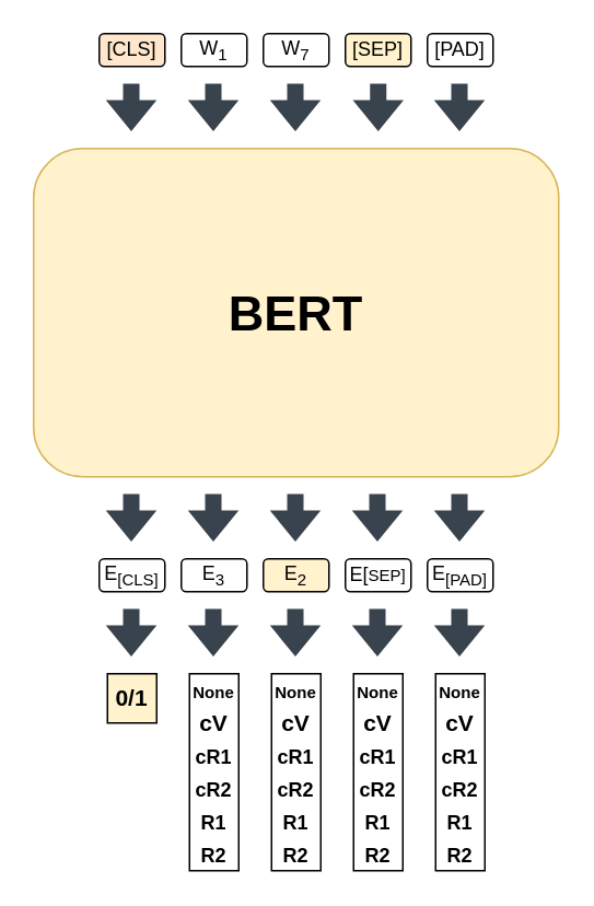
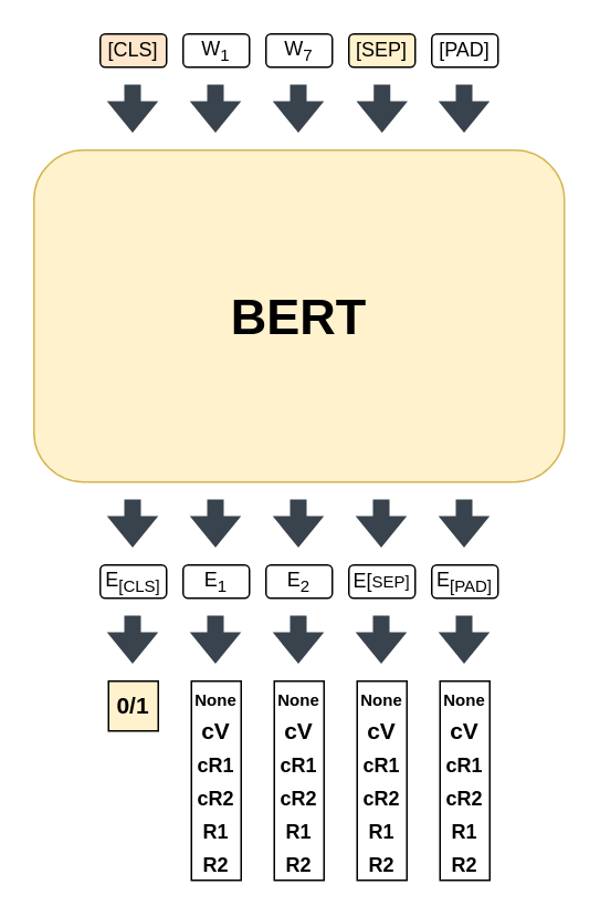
- <mxCell id="13" value="E&lt;sub&gt;3&lt;/sub&gt;" style="rounded=1;whiteSpace=wrap;html=1;" vertex="1" parent="1"><mxGeometry x="110" y="340" width="40" height="20" as="geometry" /></mxCell>
+ <mxCell id="13" value="E&lt;sub&gt;1&lt;/sub&gt;" style="rounded=1;whiteSpace=wrap;html=1;" vertex="1" parent="1"><mxGeometry x="110" y="340" width="40" height="20" as="geometry" /></mxCell>
- <mxCell id="14" value="E&lt;sub&gt;2&lt;br&gt;&lt;/sub&gt;" style="rounded=1;whiteSpace=wrap;html=1;fillColor=#fff2cc;" vertex="1" parent="1"><mxGeometry x="160" y="340" width="40" height="20" as="geometry" /></mxCell>
+ <mxCell id="14" value="E&lt;sub&gt;2&lt;br&gt;&lt;/sub&gt;" style="rounded=1;whiteSpace=wrap;html=1;" vertex="1" parent="1"><mxGeometry x="160" y="340" width="40" height="20" as="geometry" /></mxCell>
